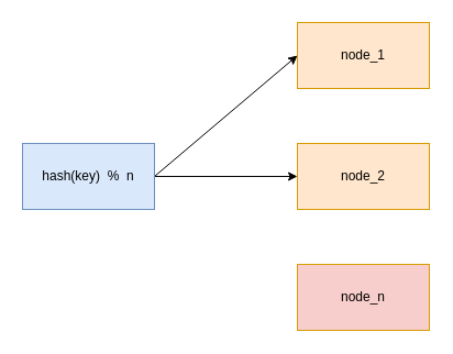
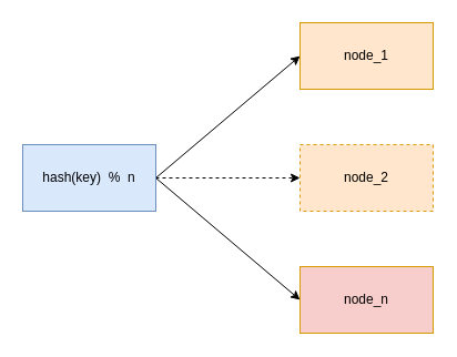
- <mxCell id="3" style="edgeStyle=none;rounded=0;orthogonalLoop=1;jettySize=auto;html=1;exitX=1;exitY=0.5;exitDx=0;exitDy=0;entryX=0;entryY=0.5;entryDx=0;entryDy=0;" edge="1" parent="1" source="5" target="7"><mxGeometry relative="1" as="geometry" /></mxCell>
+ <mxCell id="3" style="edgeStyle=none;rounded=0;orthogonalLoop=1;jettySize=auto;html=1;exitX=1;exitY=0.5;exitDx=0;exitDy=0;entryX=0;entryY=0.5;entryDx=0;entryDy=0;dashed=1;" edge="1" parent="1" source="5" target="7"><mxGeometry relative="1" as="geometry" /></mxCell>
- <mxCell id="7" value="node_2" style="rounded=0;whiteSpace=wrap;html=1;fillColor=#ffe6cc;strokeColor=#d79b00;" vertex="1" parent="1"><mxGeometry x="270" y="130" width="120" height="60" as="geometry" /></mxCell>
+ <mxCell id="7" value="node_2" style="rounded=0;whiteSpace=wrap;html=1;fillColor=#ffe6cc;strokeColor=#d79b00;dashed=1;" vertex="1" parent="1"><mxGeometry x="270" y="130" width="120" height="60" as="geometry" /></mxCell>
+ <mxCell id="4" style="edgeStyle=none;rounded=0;orthogonalLoop=1;jettySize=auto;html=1;exitX=1;exitY=0.5;exitDx=0;exitDy=0;entryX=0;entryY=0.5;entryDx=0;entryDy=0;" edge="1" parent="1" source="5" target="8"><mxGeometry relative="1" as="geometry" /></mxCell>
